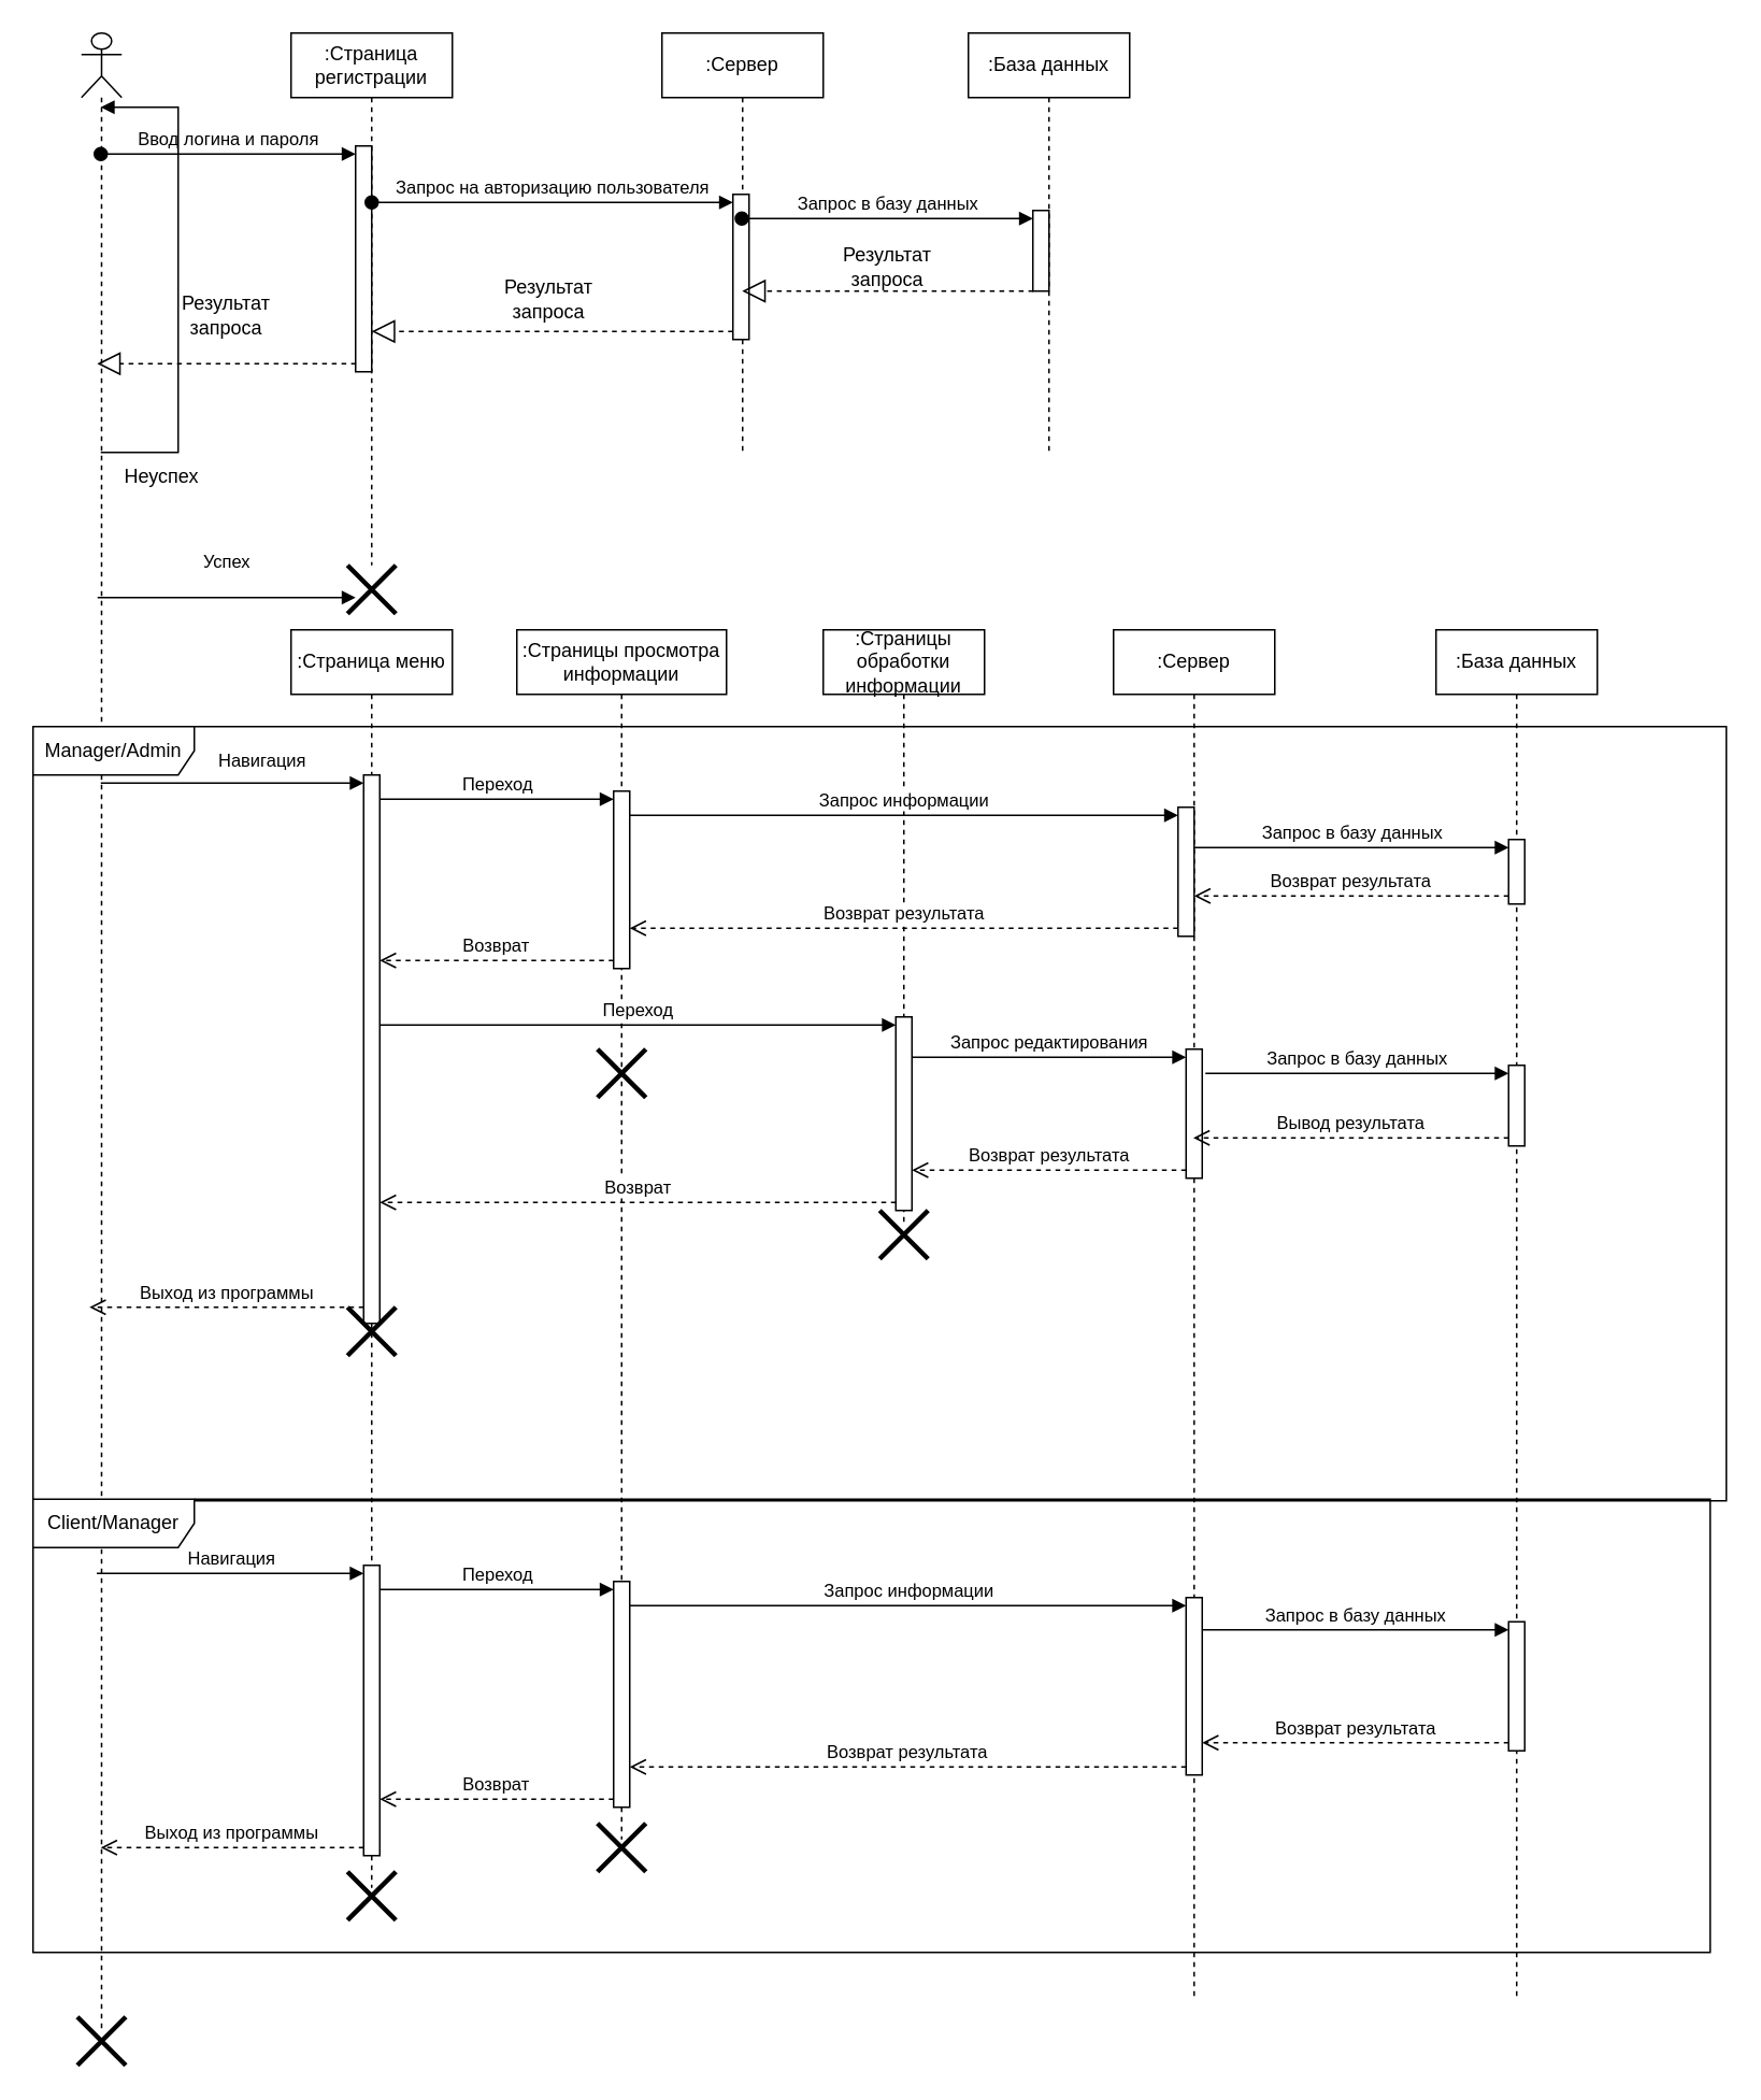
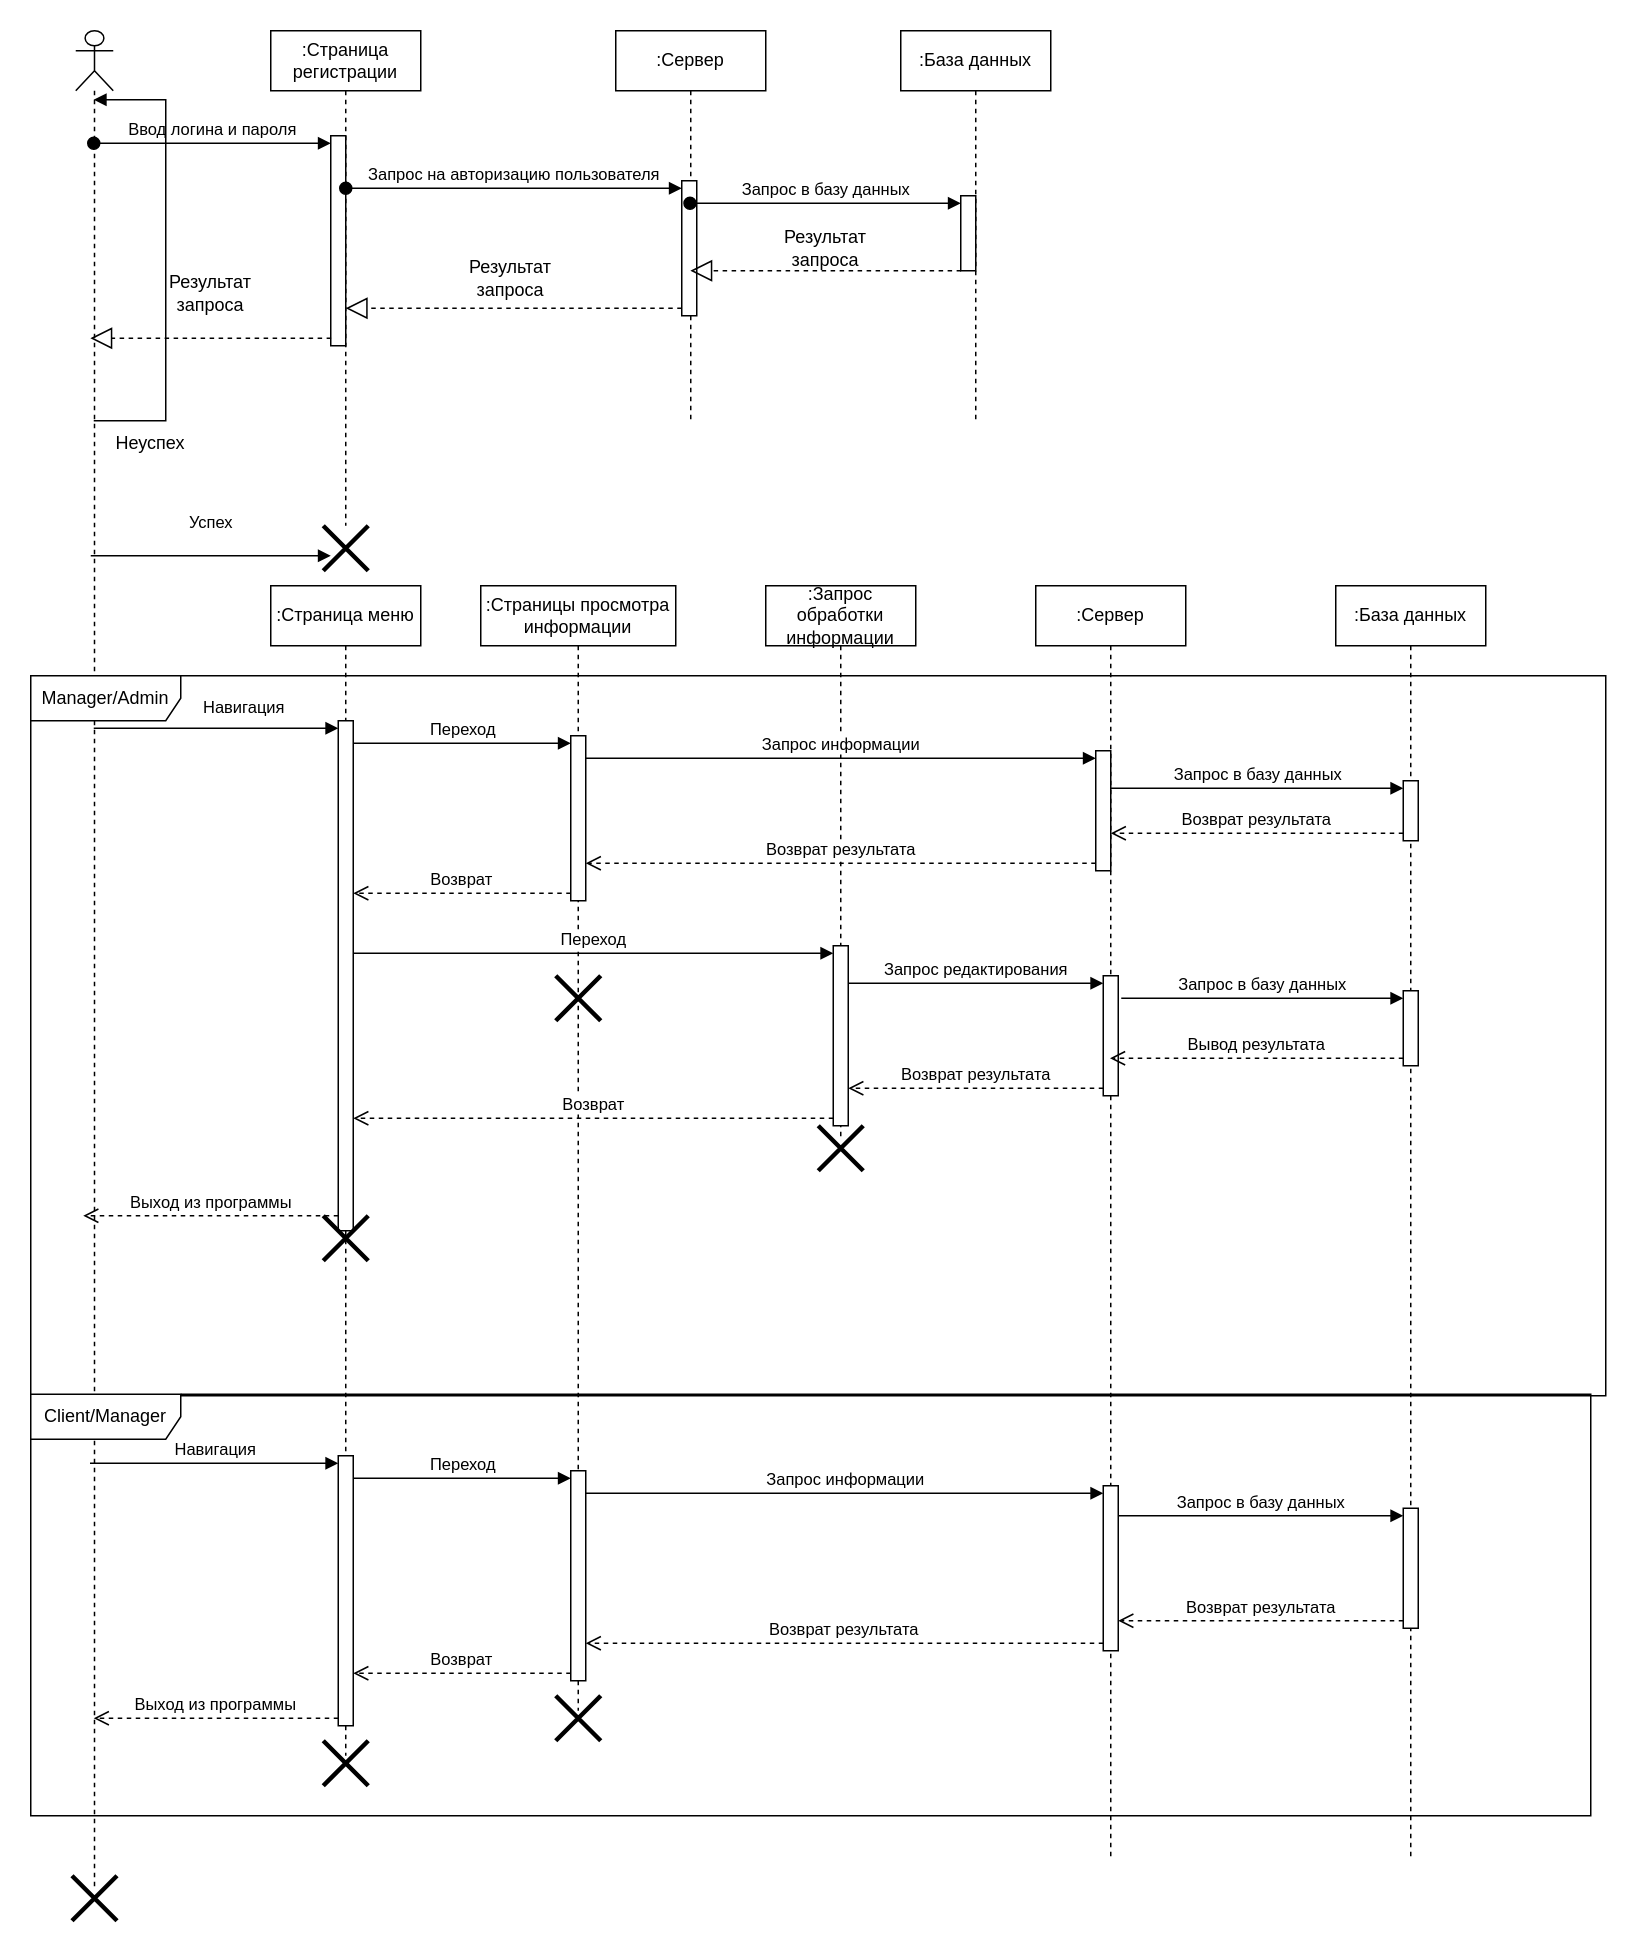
- <mxCell id="31" value=":Страницы обработки информации" style="shape=umlLifeline;perimeter=lifelinePerimeter;whiteSpace=wrap;html=1;container=1;dropTarget=0;collapsible=0;recursiveResize=0;outlineConnect=0;portConstraint=eastwest;newEdgeStyle={&quot;curved&quot;:0,&quot;rounded&quot;:0};" vertex="1" parent="1"><mxGeometry x="510" y="390" width="100" height="370" as="geometry" /></mxCell>
+ <mxCell id="31" value=":Запрос обработки информации" style="shape=umlLifeline;perimeter=lifelinePerimeter;whiteSpace=wrap;html=1;container=1;dropTarget=0;collapsible=0;recursiveResize=0;outlineConnect=0;portConstraint=eastwest;newEdgeStyle={&quot;curved&quot;:0,&quot;rounded&quot;:0};" vertex="1" parent="1"><mxGeometry x="510" y="390" width="100" height="370" as="geometry" /></mxCell>
